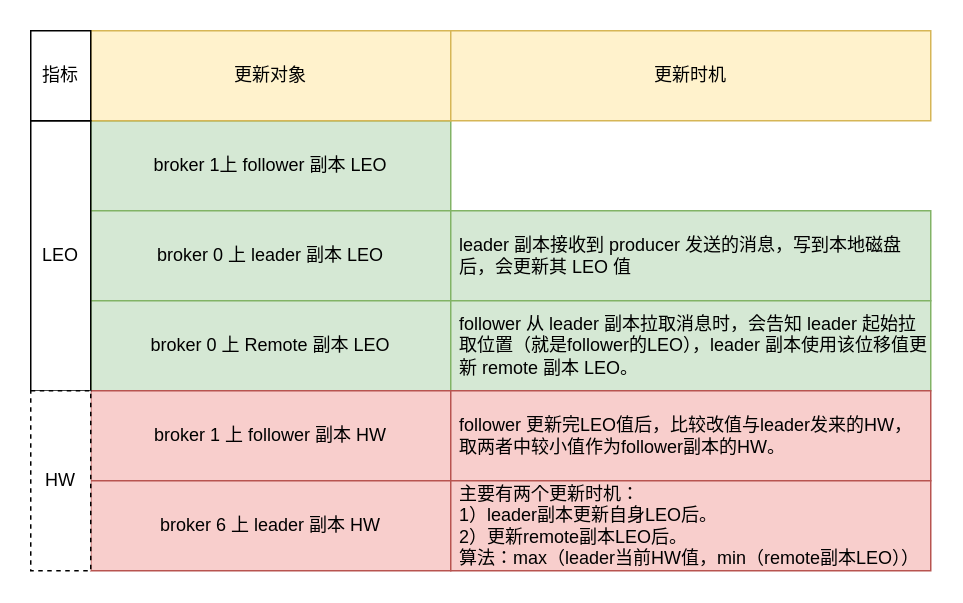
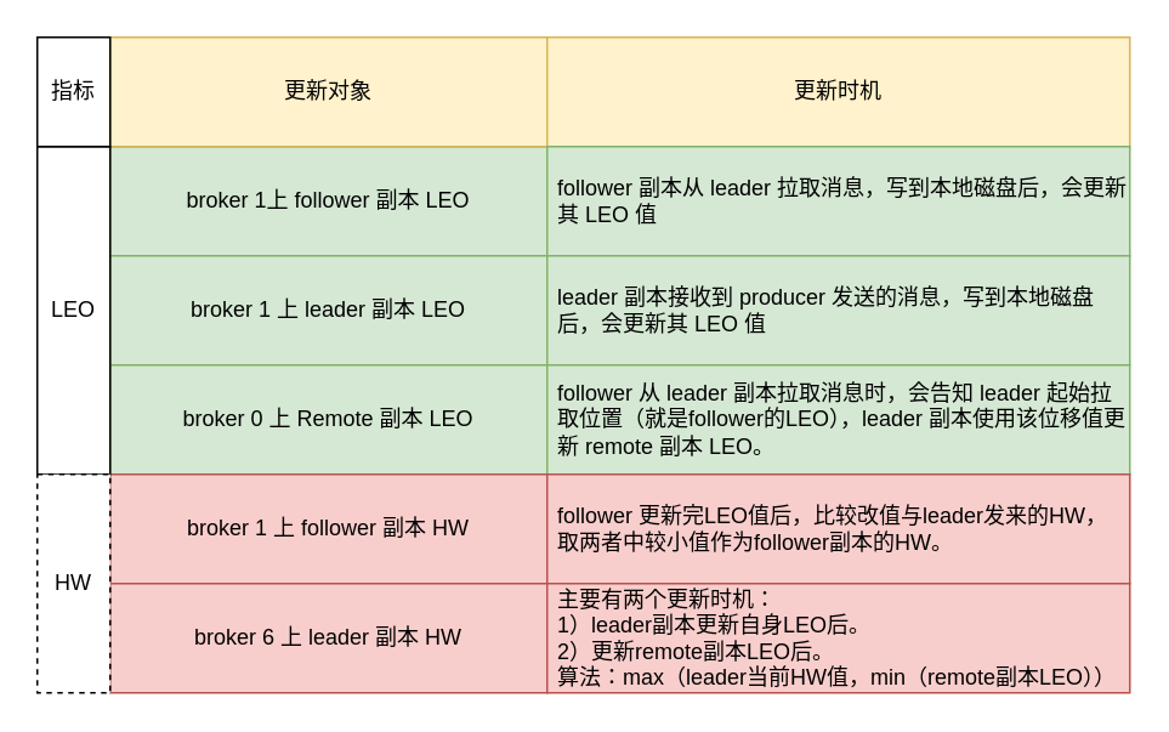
+ <mxCell id="9" value="follower 副本从 leader 拉取消息，写到本地磁盘后，会更新其 LEO 值" style="rounded=0;whiteSpace=wrap;html=1;align=left;spacingLeft=4;spacingRight=0;fillColor=#d5e8d4;strokeColor=#82b366;" vertex="1" parent="1"><mxGeometry x="300" y="80" width="320" height="60" as="geometry" /></mxCell>
- <mxCell id="3" value="&lt;span&gt;broker 0 上 leader 副本 LEO&lt;/span&gt;" style="rounded=0;whiteSpace=wrap;html=1;fillColor=#d5e8d4;strokeColor=#82b366;" vertex="1" parent="1"><mxGeometry x="60" y="140" width="240" height="60" as="geometry" /></mxCell>
+ <mxCell id="3" value="&lt;span&gt;broker 1 上 leader 副本 LEO&lt;/span&gt;" style="rounded=0;whiteSpace=wrap;html=1;fillColor=#d5e8d4;strokeColor=#82b366;" vertex="1" parent="1"><mxGeometry x="60" y="140" width="240" height="60" as="geometry" /></mxCell>
